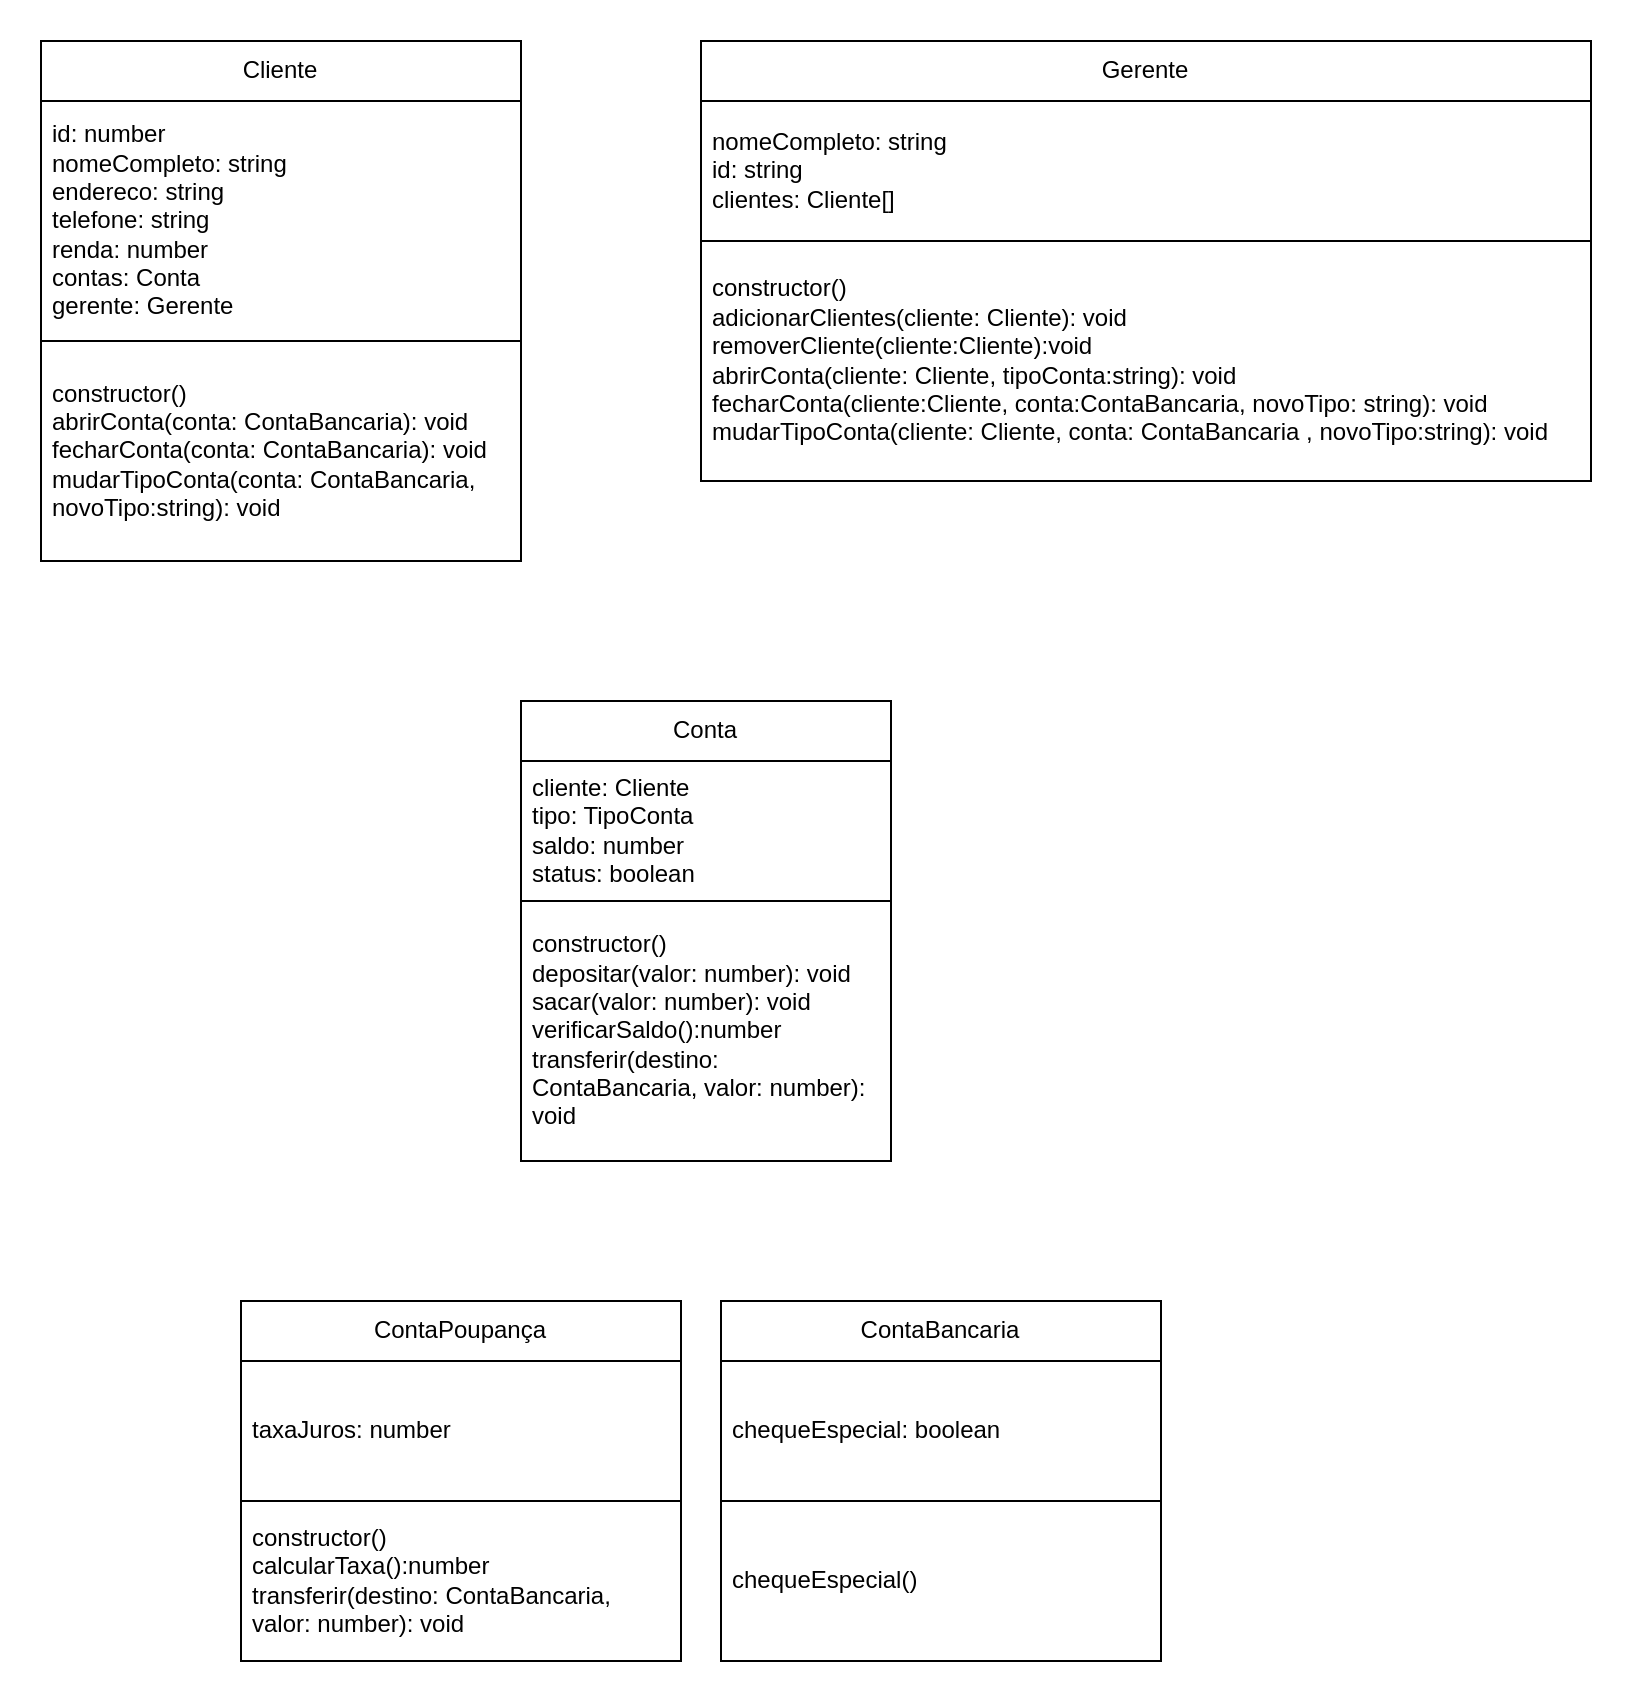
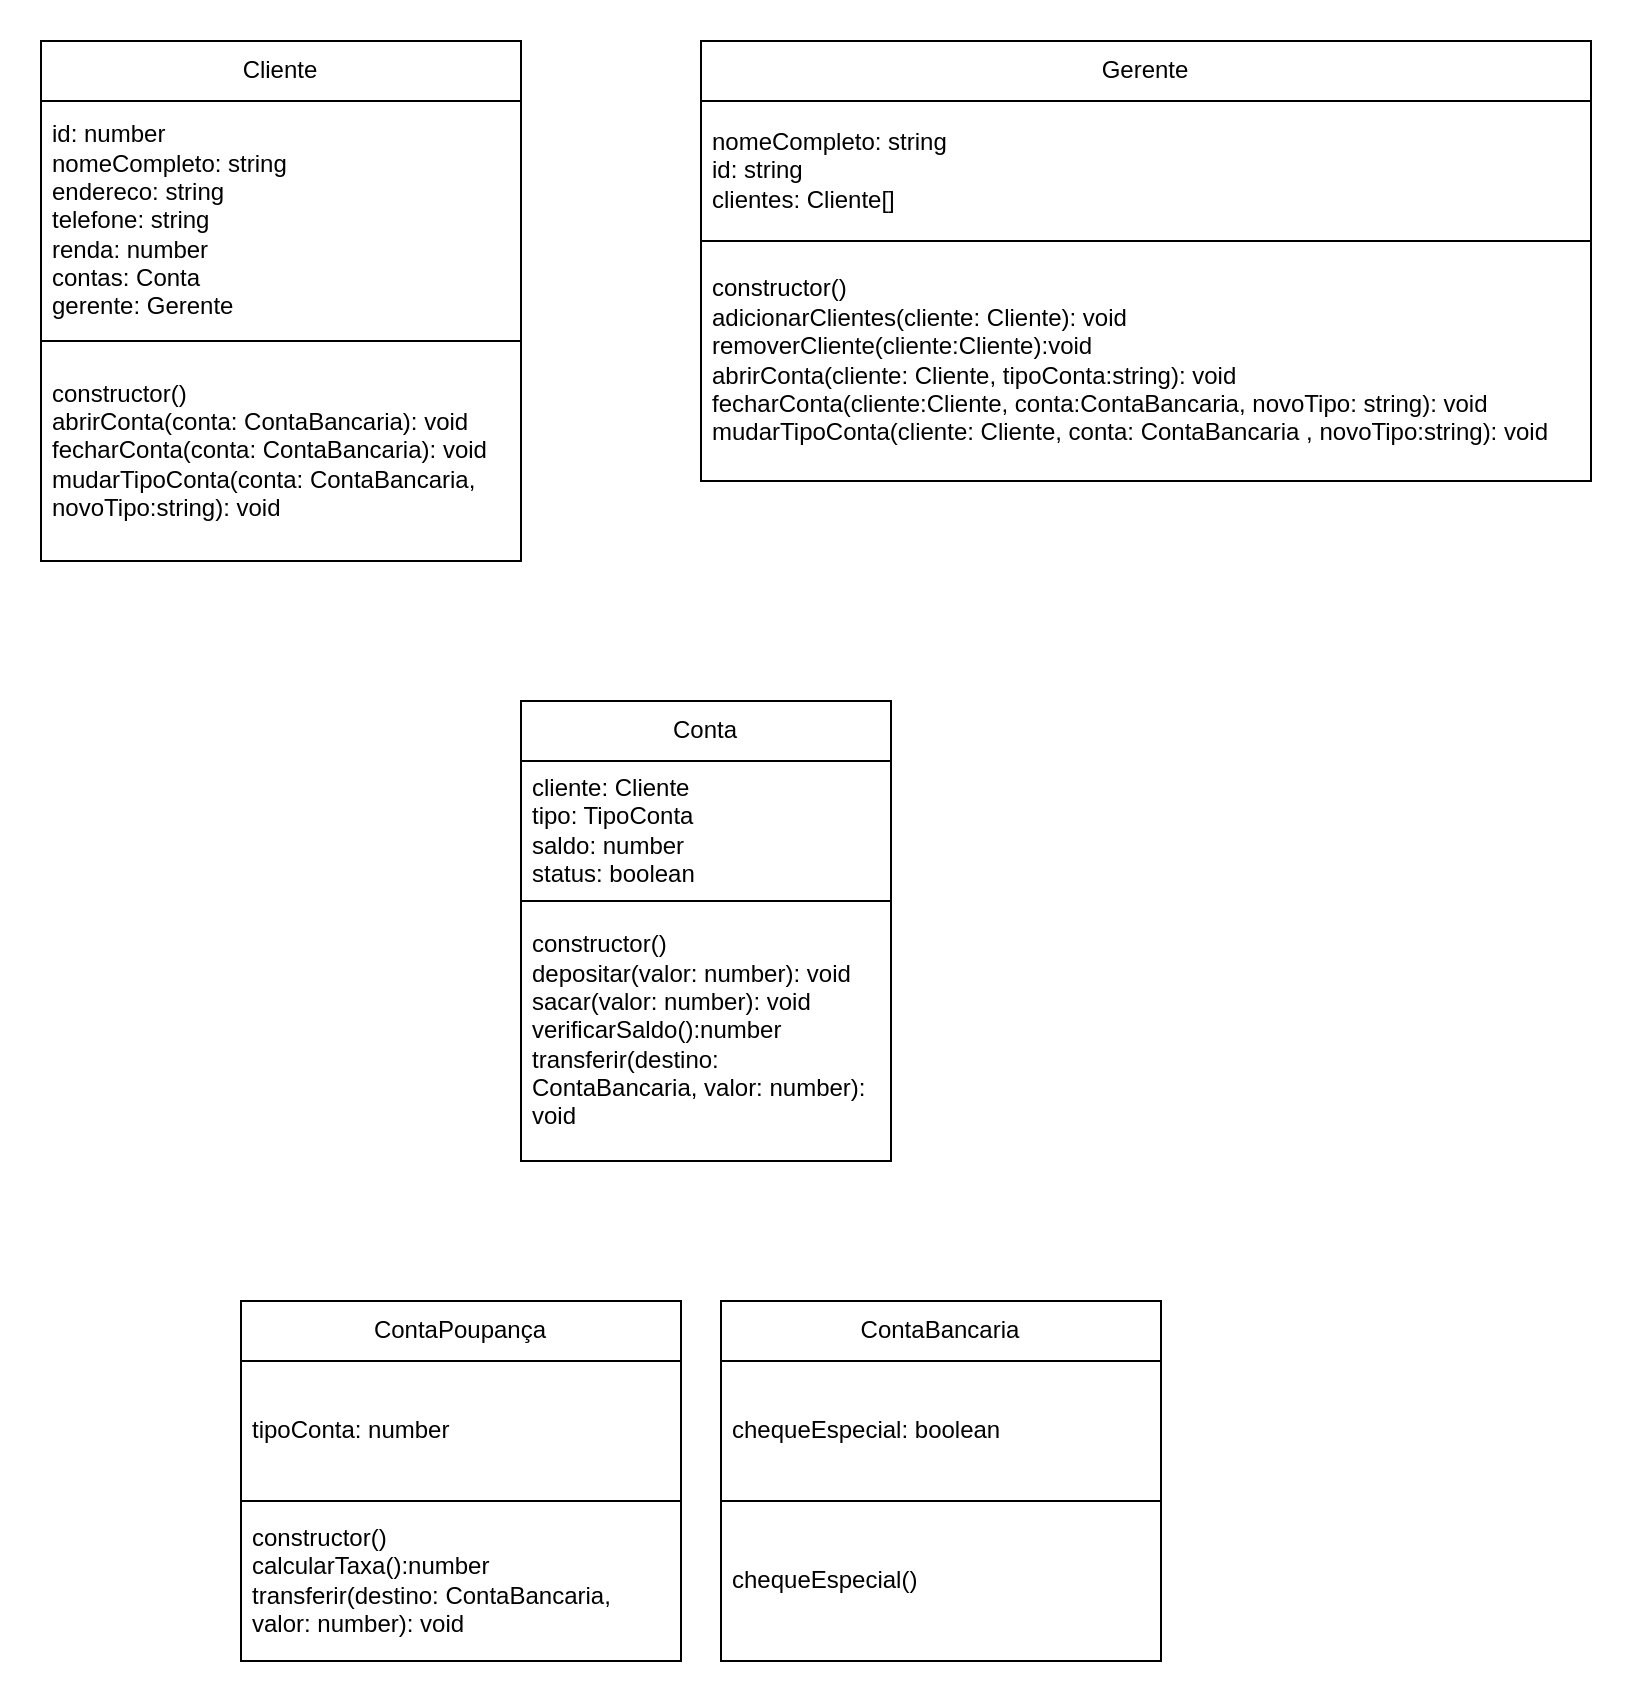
- <mxCell id="15" value="taxaJuros: number&amp;nbsp;" style="text;strokeColor=none;fillColor=none;align=left;verticalAlign=middle;spacingLeft=4;spacingRight=4;overflow=hidden;points=[[0,0.5],[1,0.5]];portConstraint=eastwest;rotatable=0;whiteSpace=wrap;html=1;" parent="14" vertex="1"><mxGeometry y="30" width="220" height="70" as="geometry" /></mxCell>
+ <mxCell id="15" value="tipoConta: number&amp;nbsp;" style="text;strokeColor=none;fillColor=none;align=left;verticalAlign=middle;spacingLeft=4;spacingRight=4;overflow=hidden;points=[[0,0.5],[1,0.5]];portConstraint=eastwest;rotatable=0;whiteSpace=wrap;html=1;" parent="14" vertex="1"><mxGeometry y="30" width="220" height="70" as="geometry" /></mxCell>
